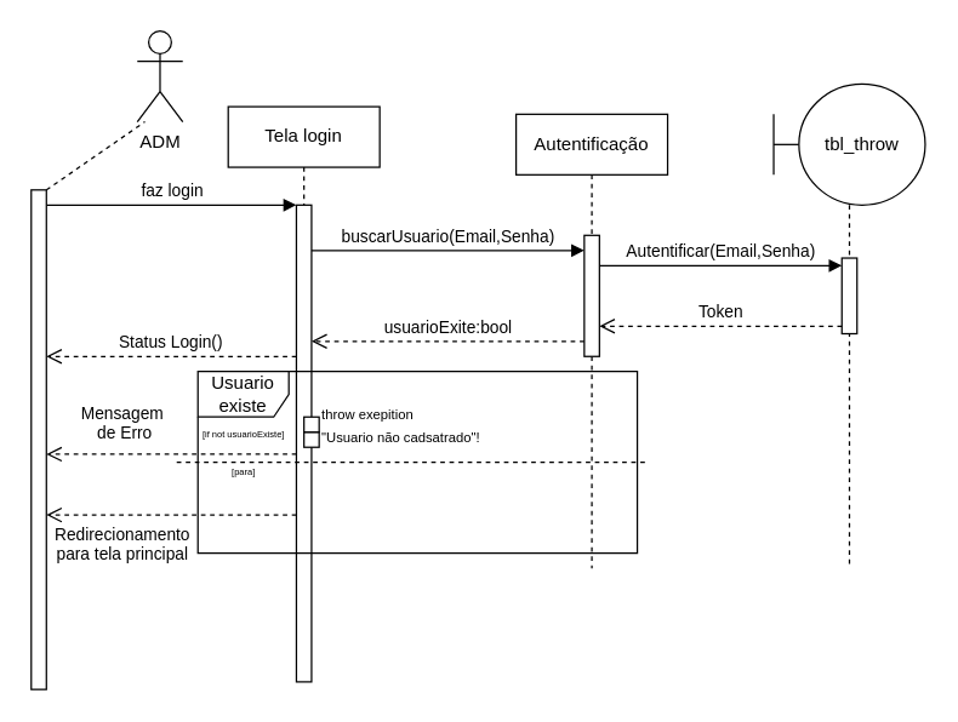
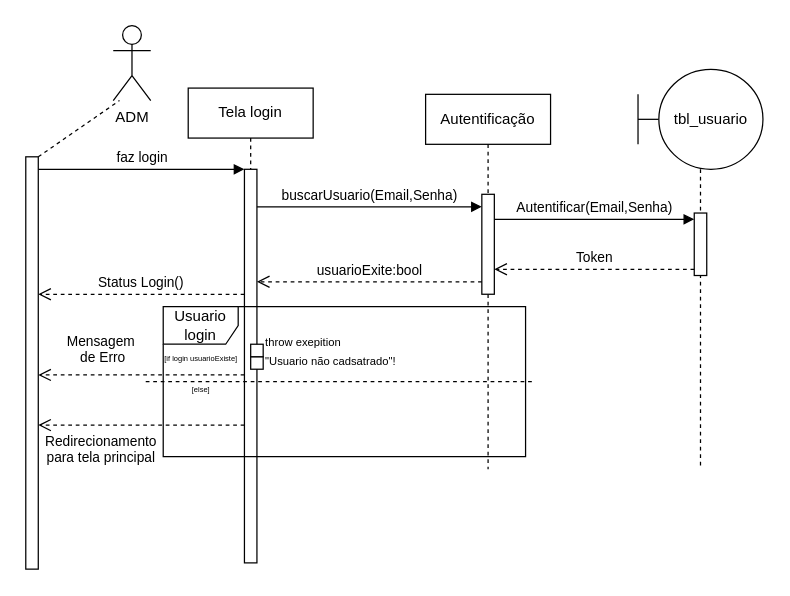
- <mxCell id="13" value="tbl_throw" style="shape=umlBoundary;whiteSpace=wrap;html=1;" vertex="1" parent="1"><mxGeometry x="510" y="55" width="100" height="80" as="geometry" /></mxCell>
+ <mxCell id="13" value="tbl_usuario" style="shape=umlBoundary;whiteSpace=wrap;html=1;" vertex="1" parent="1"><mxGeometry x="510" y="55" width="100" height="80" as="geometry" /></mxCell>
- <mxCell id="18" value="Usuario existe" style="shape=umlFrame;whiteSpace=wrap;html=1;pointerEvents=0;" vertex="1" parent="1"><mxGeometry x="130" y="245" width="290" height="120" as="geometry" /></mxCell>
+ <mxCell id="18" value="Usuario login" style="shape=umlFrame;whiteSpace=wrap;html=1;pointerEvents=0;" vertex="1" parent="1"><mxGeometry x="130" y="245" width="290" height="120" as="geometry" /></mxCell>
- <mxCell id="20" value="&lt;font style=&quot;font-size: 6px;&quot;&gt;[if not usuarioExiste]&lt;/font&gt;" style="text;html=1;align=center;verticalAlign=middle;resizable=0;points=[];autosize=1;strokeColor=none;fillColor=none;" vertex="1" parent="1"><mxGeometry x="120" y="270" width="80" height="30" as="geometry" /></mxCell>
+ <mxCell id="20" value="&lt;font style=&quot;font-size: 6px;&quot;&gt;[if login usuarioExiste]&lt;/font&gt;" style="text;html=1;align=center;verticalAlign=middle;resizable=0;points=[];autosize=1;strokeColor=none;fillColor=none;" vertex="1" parent="1"><mxGeometry x="120" y="270" width="80" height="30" as="geometry" /></mxCell>
- <mxCell id="25" value="&lt;font style=&quot;font-size: 6px;&quot;&gt;[para]&lt;/font&gt;" style="text;html=1;align=center;verticalAlign=middle;resizable=0;points=[];autosize=1;strokeColor=none;fillColor=none;" vertex="1" parent="1"><mxGeometry x="140" y="295" width="40" height="30" as="geometry" /></mxCell>
+ <mxCell id="25" value="&lt;font style=&quot;font-size: 6px;&quot;&gt;[else]&lt;/font&gt;" style="text;html=1;align=center;verticalAlign=middle;resizable=0;points=[];autosize=1;strokeColor=none;fillColor=none;" vertex="1" parent="1"><mxGeometry x="140" y="295" width="40" height="30" as="geometry" /></mxCell>
